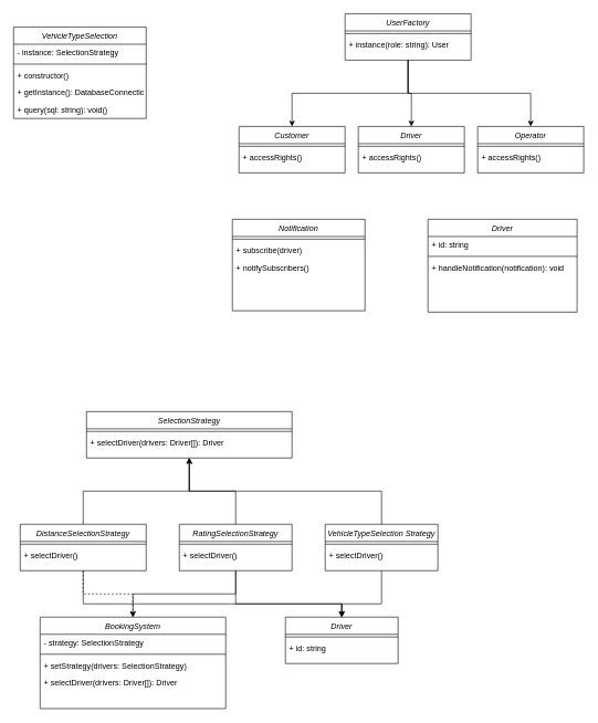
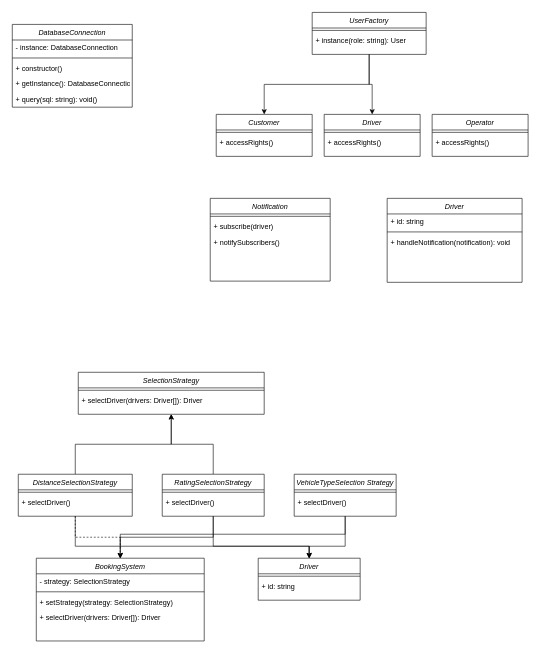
- <mxCell id="2" value="VehicleTypeSelection" style="swimlane;fontStyle=2;align=center;verticalAlign=top;childLayout=stackLayout;horizontal=1;startSize=26;horizontalStack=0;resizeParent=1;resizeLast=0;collapsible=1;marginBottom=0;rounded=0;shadow=0;strokeWidth=1;" parent="1" vertex="1"><mxGeometry x="20" y="40" width="200" height="138" as="geometry"><mxRectangle x="230" y="140" width="160" height="26" as="alternateBounds" /></mxGeometry></mxCell>
+ <mxCell id="2" value="DatabaseConnection" style="swimlane;fontStyle=2;align=center;verticalAlign=top;childLayout=stackLayout;horizontal=1;startSize=26;horizontalStack=0;resizeParent=1;resizeLast=0;collapsible=1;marginBottom=0;rounded=0;shadow=0;strokeWidth=1;" parent="1" vertex="1"><mxGeometry x="20" y="40" width="200" height="138" as="geometry"><mxRectangle x="230" y="140" width="160" height="26" as="alternateBounds" /></mxGeometry></mxCell>
- <mxCell id="3" value="- instance: SelectionStrategy" style="text;align=left;verticalAlign=top;spacingLeft=4;spacingRight=4;overflow=hidden;rotatable=0;points=[[0,0.5],[1,0.5]];portConstraint=eastwest;" parent="2" vertex="1"><mxGeometry y="26" width="200" height="26" as="geometry" /></mxCell>
+ <mxCell id="3" value="- instance: DatabaseConnection" style="text;align=left;verticalAlign=top;spacingLeft=4;spacingRight=4;overflow=hidden;rotatable=0;points=[[0,0.5],[1,0.5]];portConstraint=eastwest;" parent="2" vertex="1"><mxGeometry y="26" width="200" height="26" as="geometry" /></mxCell>
- <mxCell id="10" style="edgeStyle=orthogonalEdgeStyle;rounded=0;orthogonalLoop=1;jettySize=auto;html=1;entryX=0.5;entryY=0;entryDx=0;entryDy=0;" edge="1" parent="1" source="11" target="20"><mxGeometry relative="1" as="geometry"><Array as="points"><mxPoint x="615" y="140" /><mxPoint x="800" y="140" /></Array></mxGeometry></mxCell>
- <mxCell id="46" style="edgeStyle=orthogonalEdgeStyle;rounded=0;orthogonalLoop=1;jettySize=auto;html=1;entryX=0.5;entryY=1;entryDx=0;entryDy=0;" edge="1" parent="1" source="49" target="31"><mxGeometry relative="1" as="geometry"><Array as="points"><mxPoint x="575" y="740" /><mxPoint x="285" y="740" /></Array></mxGeometry></mxCell>
+ <mxCell id="47" style="edgeStyle=orthogonalEdgeStyle;rounded=0;orthogonalLoop=1;jettySize=auto;html=1;entryX=0.5;entryY=0;entryDx=0;entryDy=0;" edge="1" parent="1" source="49" target="52"><mxGeometry relative="1" as="geometry"><Array as="points"><mxPoint x="575" y="890" /><mxPoint x="200" y="890" /></Array></mxGeometry></mxCell>
- <mxCell id="55" value="+ setStrategy(drivers: SelectionStrategy)" style="text;align=left;verticalAlign=top;spacingLeft=4;spacingRight=4;overflow=hidden;rotatable=0;points=[[0,0.5],[1,0.5]];portConstraint=eastwest;" vertex="1" parent="52"><mxGeometry y="60" width="280" height="26" as="geometry" /></mxCell>
+ <mxCell id="55" value="+ setStrategy(strategy: SelectionStrategy)" style="text;align=left;verticalAlign=top;spacingLeft=4;spacingRight=4;overflow=hidden;rotatable=0;points=[[0,0.5],[1,0.5]];portConstraint=eastwest;" vertex="1" parent="52"><mxGeometry y="60" width="280" height="26" as="geometry" /></mxCell>
